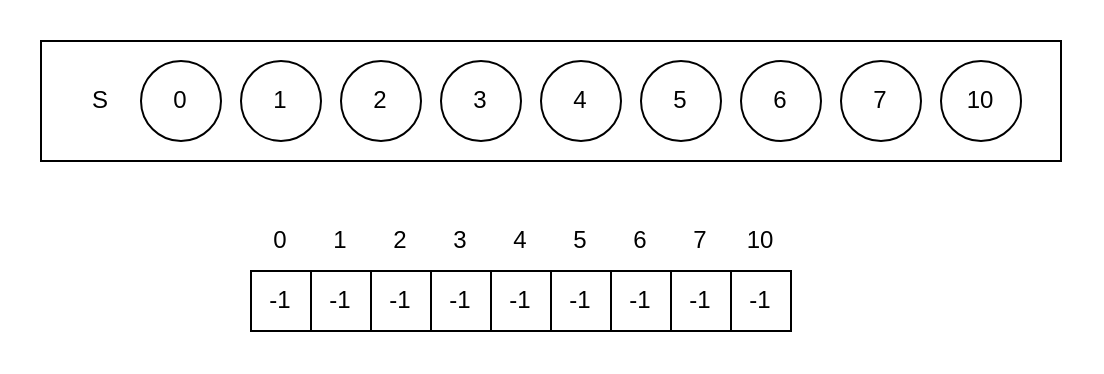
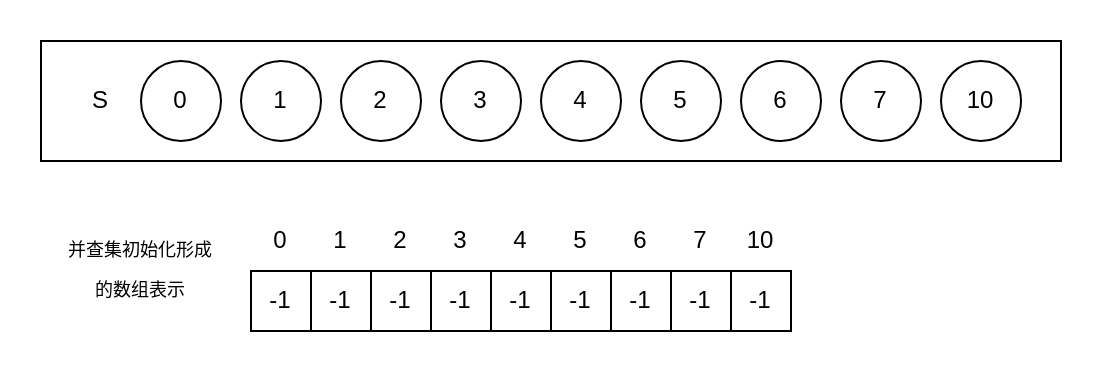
+ <mxCell id="32" value="&lt;div style=&quot;font-family: Consolas, &amp;quot;Courier New&amp;quot;, monospace; line-height: 19px;&quot;&gt;&lt;span style=&quot;&quot;&gt;&lt;font style=&quot;font-size: 9px;&quot;&gt;并查集初始化形成的数组表示&lt;/font&gt;&lt;/span&gt;&lt;/div&gt;" style="text;html=1;strokeColor=none;fillColor=none;align=center;verticalAlign=middle;whiteSpace=wrap;rounded=0;fontColor=default;labelBackgroundColor=none;labelBorderColor=none;" parent="1" vertex="1"><mxGeometry x="30" y="120" width="80" height="30" as="geometry" /></mxCell>
